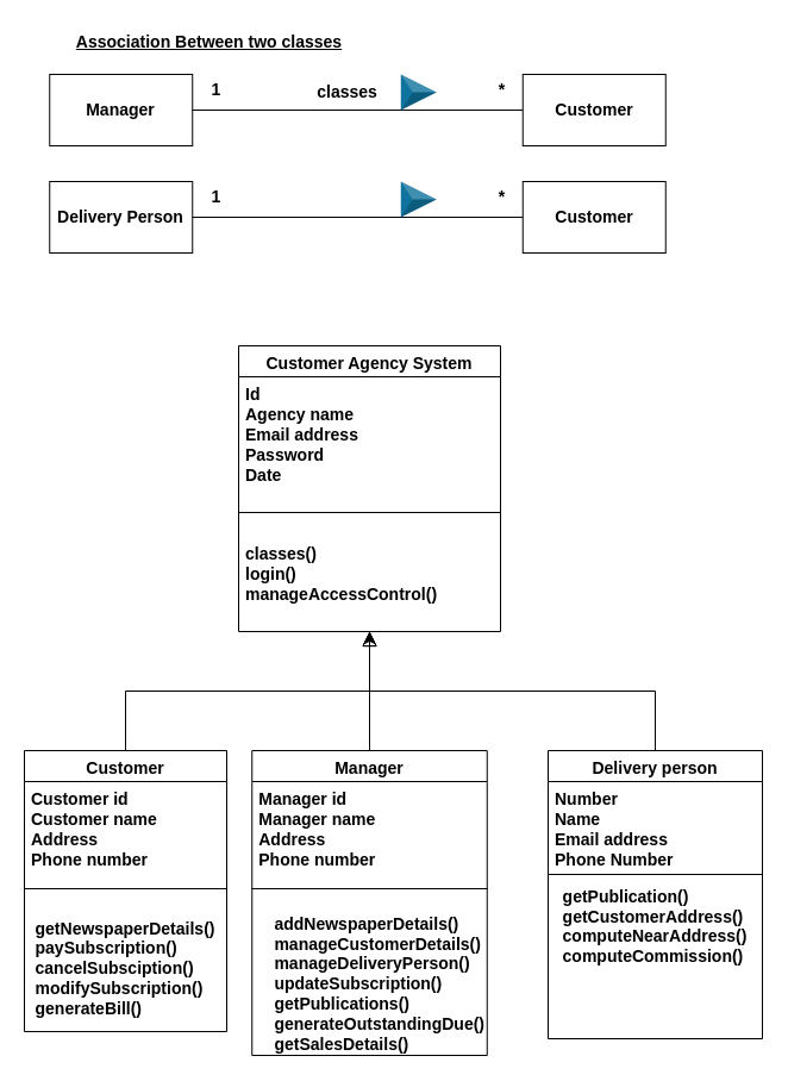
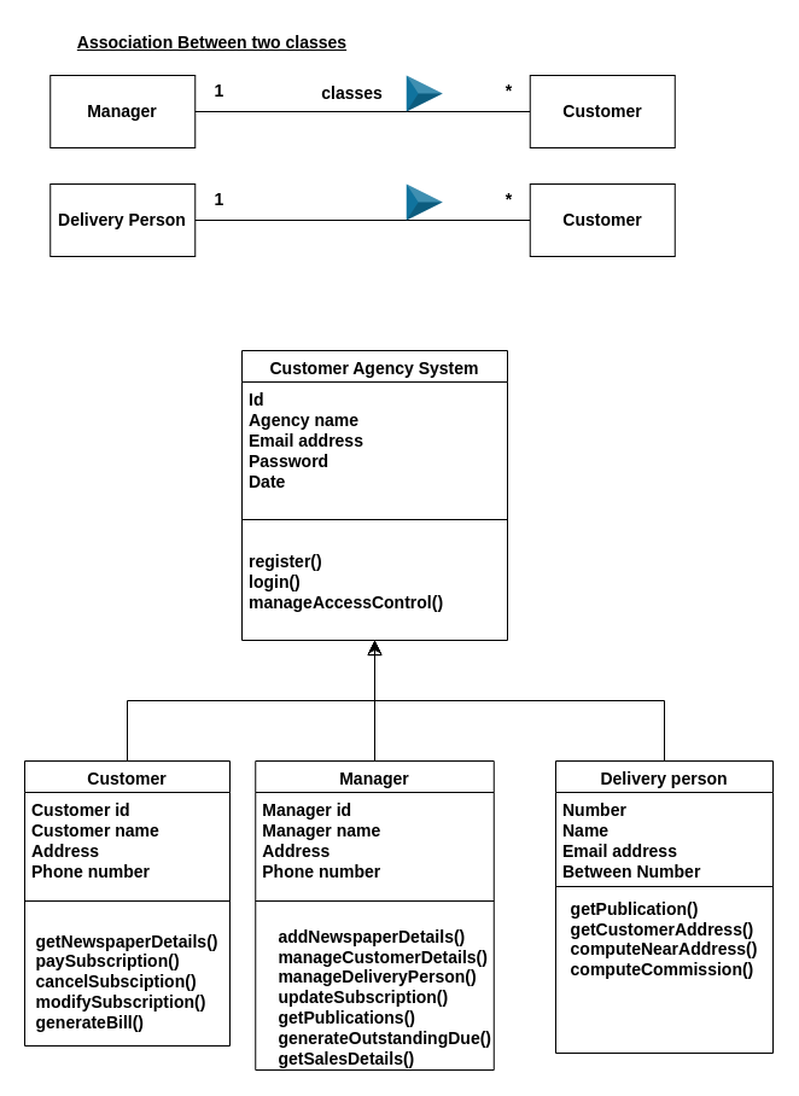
- <mxCell id="20" value="classes()&#10;login()&#10;manageAccessControl()" style="text;align=left;verticalAlign=top;spacingLeft=4;spacingRight=4;overflow=hidden;rotatable=0;points=[[0,0.5],[1,0.5]];portConstraint=eastwest;flipV=1;fontSize=14;fontStyle=1" parent="17" vertex="1"><mxGeometry y="160" width="220" height="80" as="geometry" /></mxCell>
+ <mxCell id="20" value="register()&#10;login()&#10;manageAccessControl()" style="text;align=left;verticalAlign=top;spacingLeft=4;spacingRight=4;overflow=hidden;rotatable=0;points=[[0,0.5],[1,0.5]];portConstraint=eastwest;flipV=1;fontSize=14;fontStyle=1" parent="17" vertex="1"><mxGeometry y="160" width="220" height="80" as="geometry" /></mxCell>
- <mxCell id="9" value="Number&#10;Name&#10;Email address&#10;Phone Number" style="text;align=left;verticalAlign=top;spacingLeft=4;spacingRight=4;overflow=hidden;rotatable=0;points=[[0,0.5],[1,0.5]];portConstraint=eastwest;rounded=0;shadow=0;html=0;fontSize=14;fontStyle=1" vertex="1" parent="8"><mxGeometry y="26" width="180" height="74" as="geometry" /></mxCell>
+ <mxCell id="9" value="Number&#10;Name&#10;Email address&#10;Between Number" style="text;align=left;verticalAlign=top;spacingLeft=4;spacingRight=4;overflow=hidden;rotatable=0;points=[[0,0.5],[1,0.5]];portConstraint=eastwest;rounded=0;shadow=0;html=0;fontSize=14;fontStyle=1" vertex="1" parent="8"><mxGeometry y="26" width="180" height="74" as="geometry" /></mxCell>
